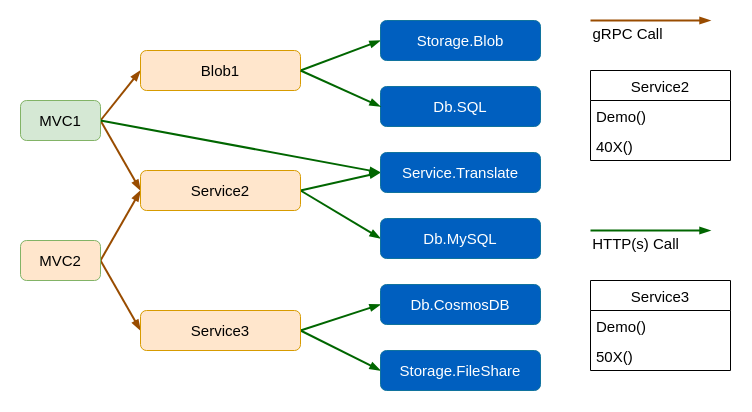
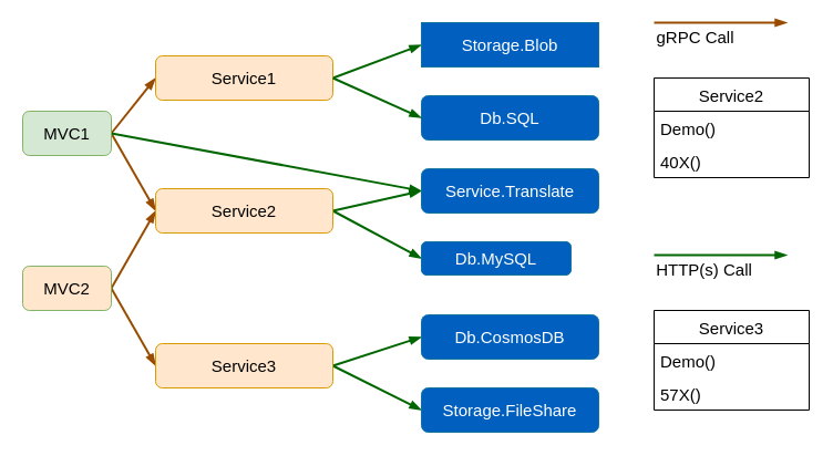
- <mxCell id="19" value="&lt;span style=&quot;font-size: 15px&quot;&gt;Storage.Blob&lt;/span&gt;" style="rounded=1;whiteSpace=wrap;html=1;fillColor=#005FBF;strokeColor=#10739e;fontColor=#FFFFFF;" parent="1" vertex="1"><mxGeometry x="380" y="20" width="160" height="40" as="geometry" /></mxCell>
+ <mxCell id="19" value="&lt;span style=&quot;font-size: 15px&quot;&gt;Storage.Blob&lt;/span&gt;" style="whiteSpace=wrap;html=1;fillColor=#005FBF;strokeColor=#10739e;fontColor=#FFFFFF;rounded=0;" parent="1" vertex="1"><mxGeometry x="380" y="20" width="160" height="40" as="geometry" /></mxCell>
- <mxCell id="10" value="&lt;span style=&quot;font-size: 15px&quot;&gt;Blob1&lt;/span&gt;" style="rounded=1;whiteSpace=wrap;html=1;fillColor=#ffe6cc;strokeColor=#d79b00;" parent="1" vertex="1"><mxGeometry x="140" y="50" width="160" height="40" as="geometry" /></mxCell>
+ <mxCell id="10" value="&lt;span style=&quot;font-size: 15px&quot;&gt;Service1&lt;/span&gt;" style="rounded=1;whiteSpace=wrap;html=1;fillColor=#ffe6cc;strokeColor=#d79b00;" parent="1" vertex="1"><mxGeometry x="140" y="50" width="160" height="40" as="geometry" /></mxCell>
- <mxCell id="26" value="&lt;span style=&quot;font-size: 15px&quot;&gt;Db.MySQL&lt;/span&gt;" style="rounded=1;whiteSpace=wrap;html=1;fillColor=#005FBF;strokeColor=#10739e;fontColor=#FFFFFF;" parent="1" vertex="1"><mxGeometry x="380" y="218" width="160" height="40" as="geometry" /></mxCell>
+ <mxCell id="26" value="&lt;span style=&quot;font-size: 15px&quot;&gt;Db.MySQL&lt;/span&gt;" style="rounded=1;whiteSpace=wrap;html=1;fillColor=#005FBF;strokeColor=#10739e;fontColor=#FFFFFF;" parent="1" vertex="1"><mxGeometry x="380" y="218" width="135" height="30" as="geometry" /></mxCell>
- <mxCell id="30" value="50X()" style="text;strokeColor=none;fillColor=none;align=left;verticalAlign=middle;spacingLeft=4;spacingRight=4;overflow=hidden;points=[[0,0.5],[1,0.5]];portConstraint=eastwest;rotatable=0;fontSize=15;" parent="28" vertex="1"><mxGeometry y="60" width="140" height="30" as="geometry" /></mxCell>
+ <mxCell id="30" value="57X()" style="text;strokeColor=none;fillColor=none;align=left;verticalAlign=middle;spacingLeft=4;spacingRight=4;overflow=hidden;points=[[0,0.5],[1,0.5]];portConstraint=eastwest;rotatable=0;fontSize=15;" parent="28" vertex="1"><mxGeometry y="60" width="140" height="30" as="geometry" /></mxCell>
